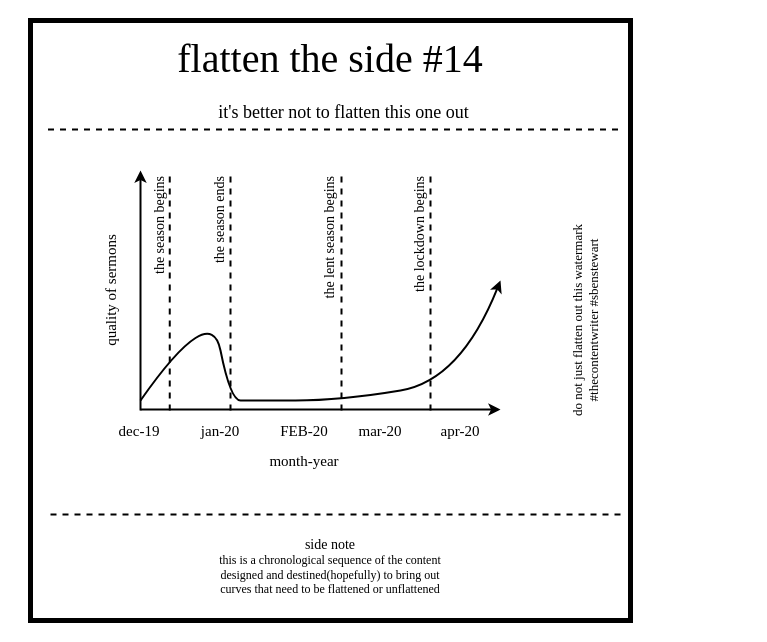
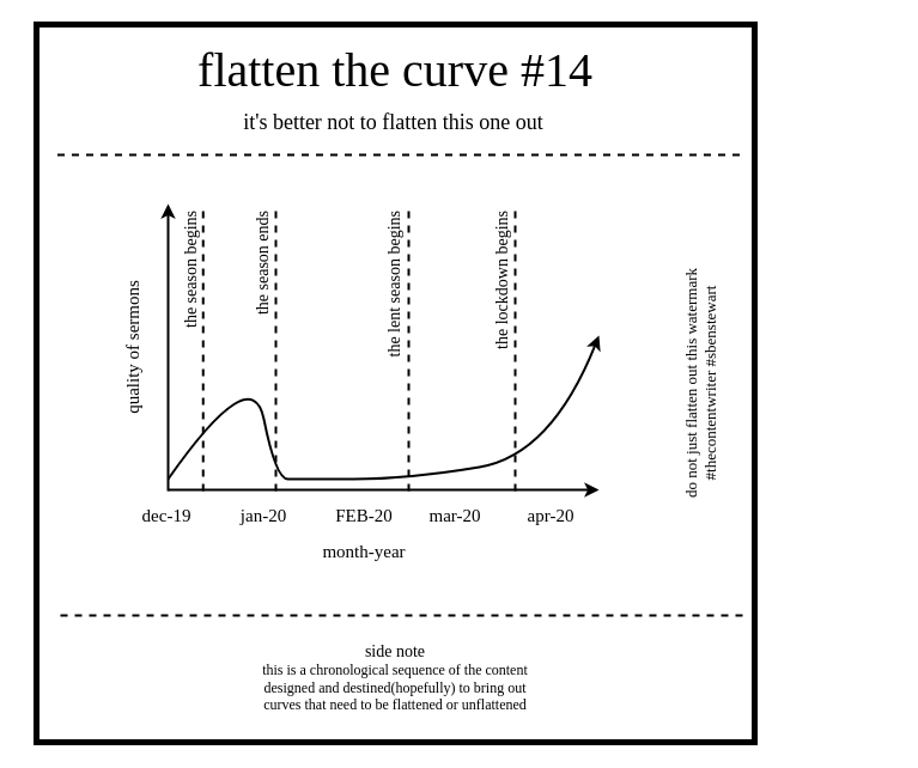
- <mxCell id="3" value="&lt;font&gt;&lt;span style=&quot;font-size: 40px&quot;&gt;flatten the side #14&lt;/span&gt;&lt;br&gt;&lt;/font&gt;" style="text;html=1;strokeColor=none;fillColor=none;align=center;verticalAlign=middle;whiteSpace=wrap;rounded=0;fontFamily=xkcd;" parent="1" vertex="1"><mxGeometry x="45" y="48" width="570" height="20" as="geometry" /></mxCell>
+ <mxCell id="3" value="&lt;font&gt;&lt;span style=&quot;font-size: 40px&quot;&gt;flatten the curve #14&lt;/span&gt;&lt;br&gt;&lt;/font&gt;" style="text;html=1;strokeColor=none;fillColor=none;align=center;verticalAlign=middle;whiteSpace=wrap;rounded=0;fontFamily=xkcd;" parent="1" vertex="1"><mxGeometry x="45" y="48" width="570" height="20" as="geometry" /></mxCell>
- <mxCell id="4" value="&lt;font&gt;&lt;span style=&quot;font-size: 18px&quot;&gt;it's better not to flatten this one out&lt;/span&gt;&lt;br&gt;&lt;/font&gt;" style="text;html=1;strokeColor=none;fillColor=none;align=center;verticalAlign=middle;whiteSpace=wrap;rounded=0;fontFamily=xkcd;" parent="1" vertex="1"><mxGeometry x="84.25" y="102" width="518.5" height="20" as="geometry" /></mxCell>
+ <mxCell id="4" value="&lt;font&gt;&lt;span style=&quot;font-size: 18px&quot;&gt;it's better not to flatten this one out&lt;/span&gt;&lt;br&gt;&lt;/font&gt;" style="text;html=1;strokeColor=none;fillColor=none;align=center;verticalAlign=middle;whiteSpace=wrap;rounded=0;fontFamily=xkcd;" parent="1" vertex="1"><mxGeometry x="69.25" y="92" width="518.5" height="20" as="geometry" /></mxCell>
